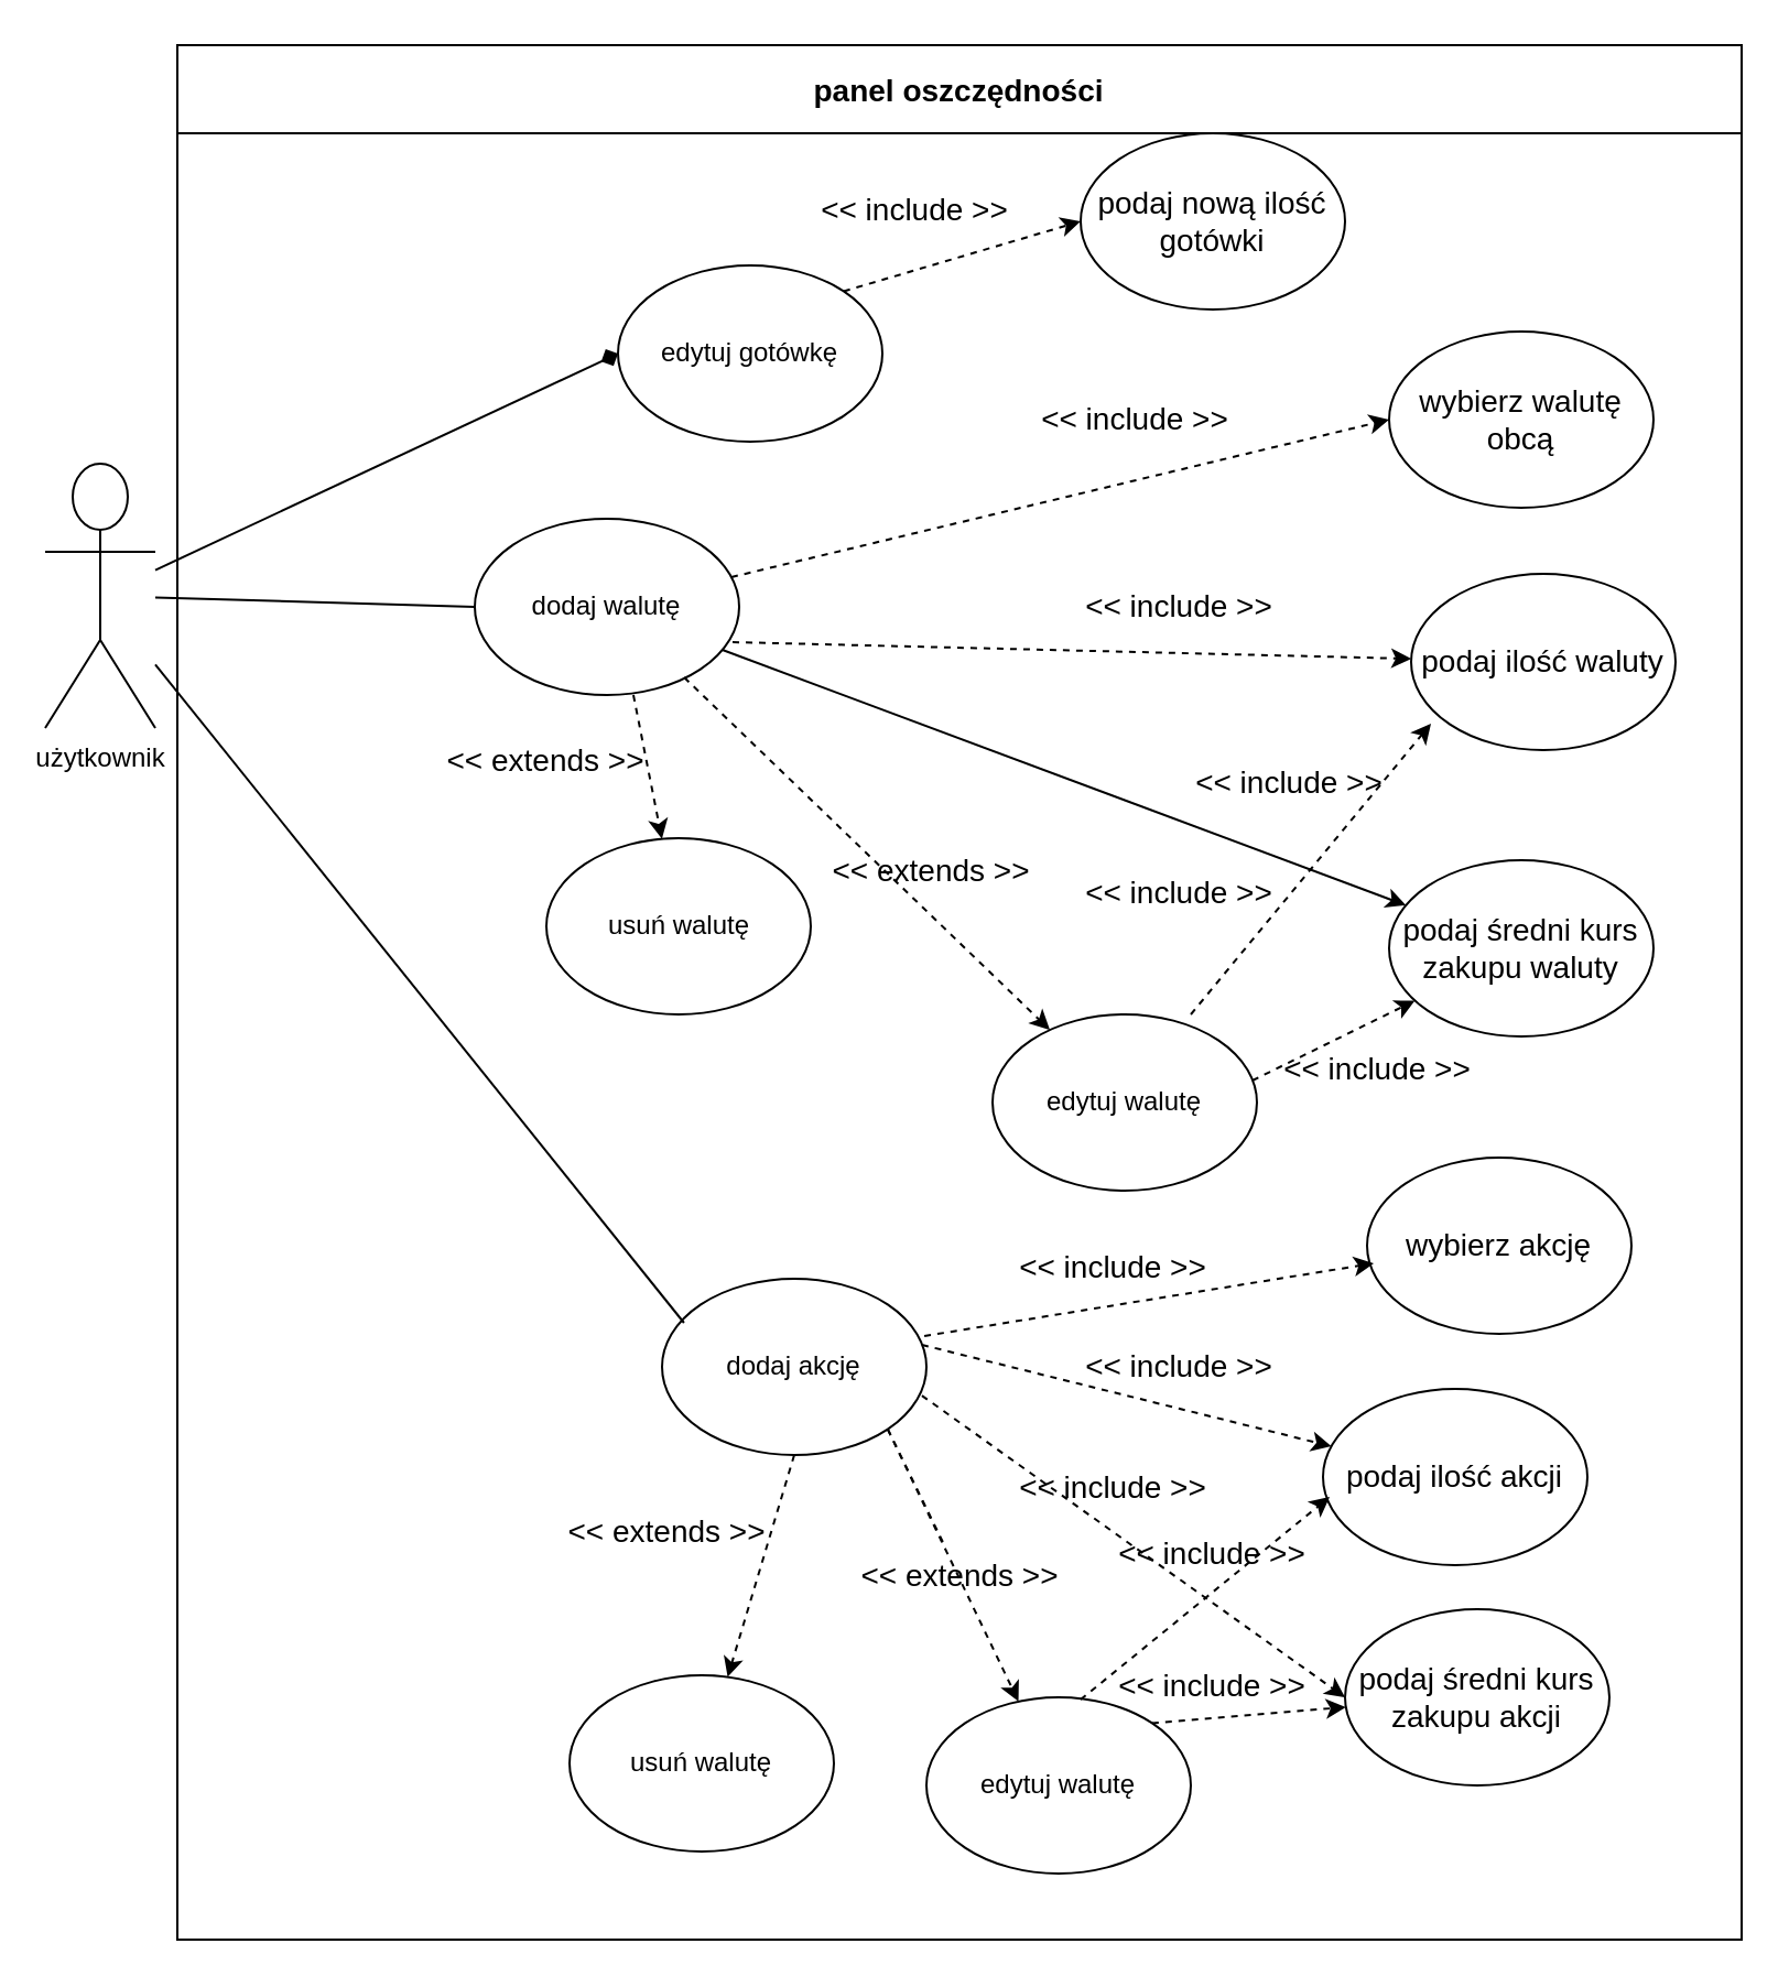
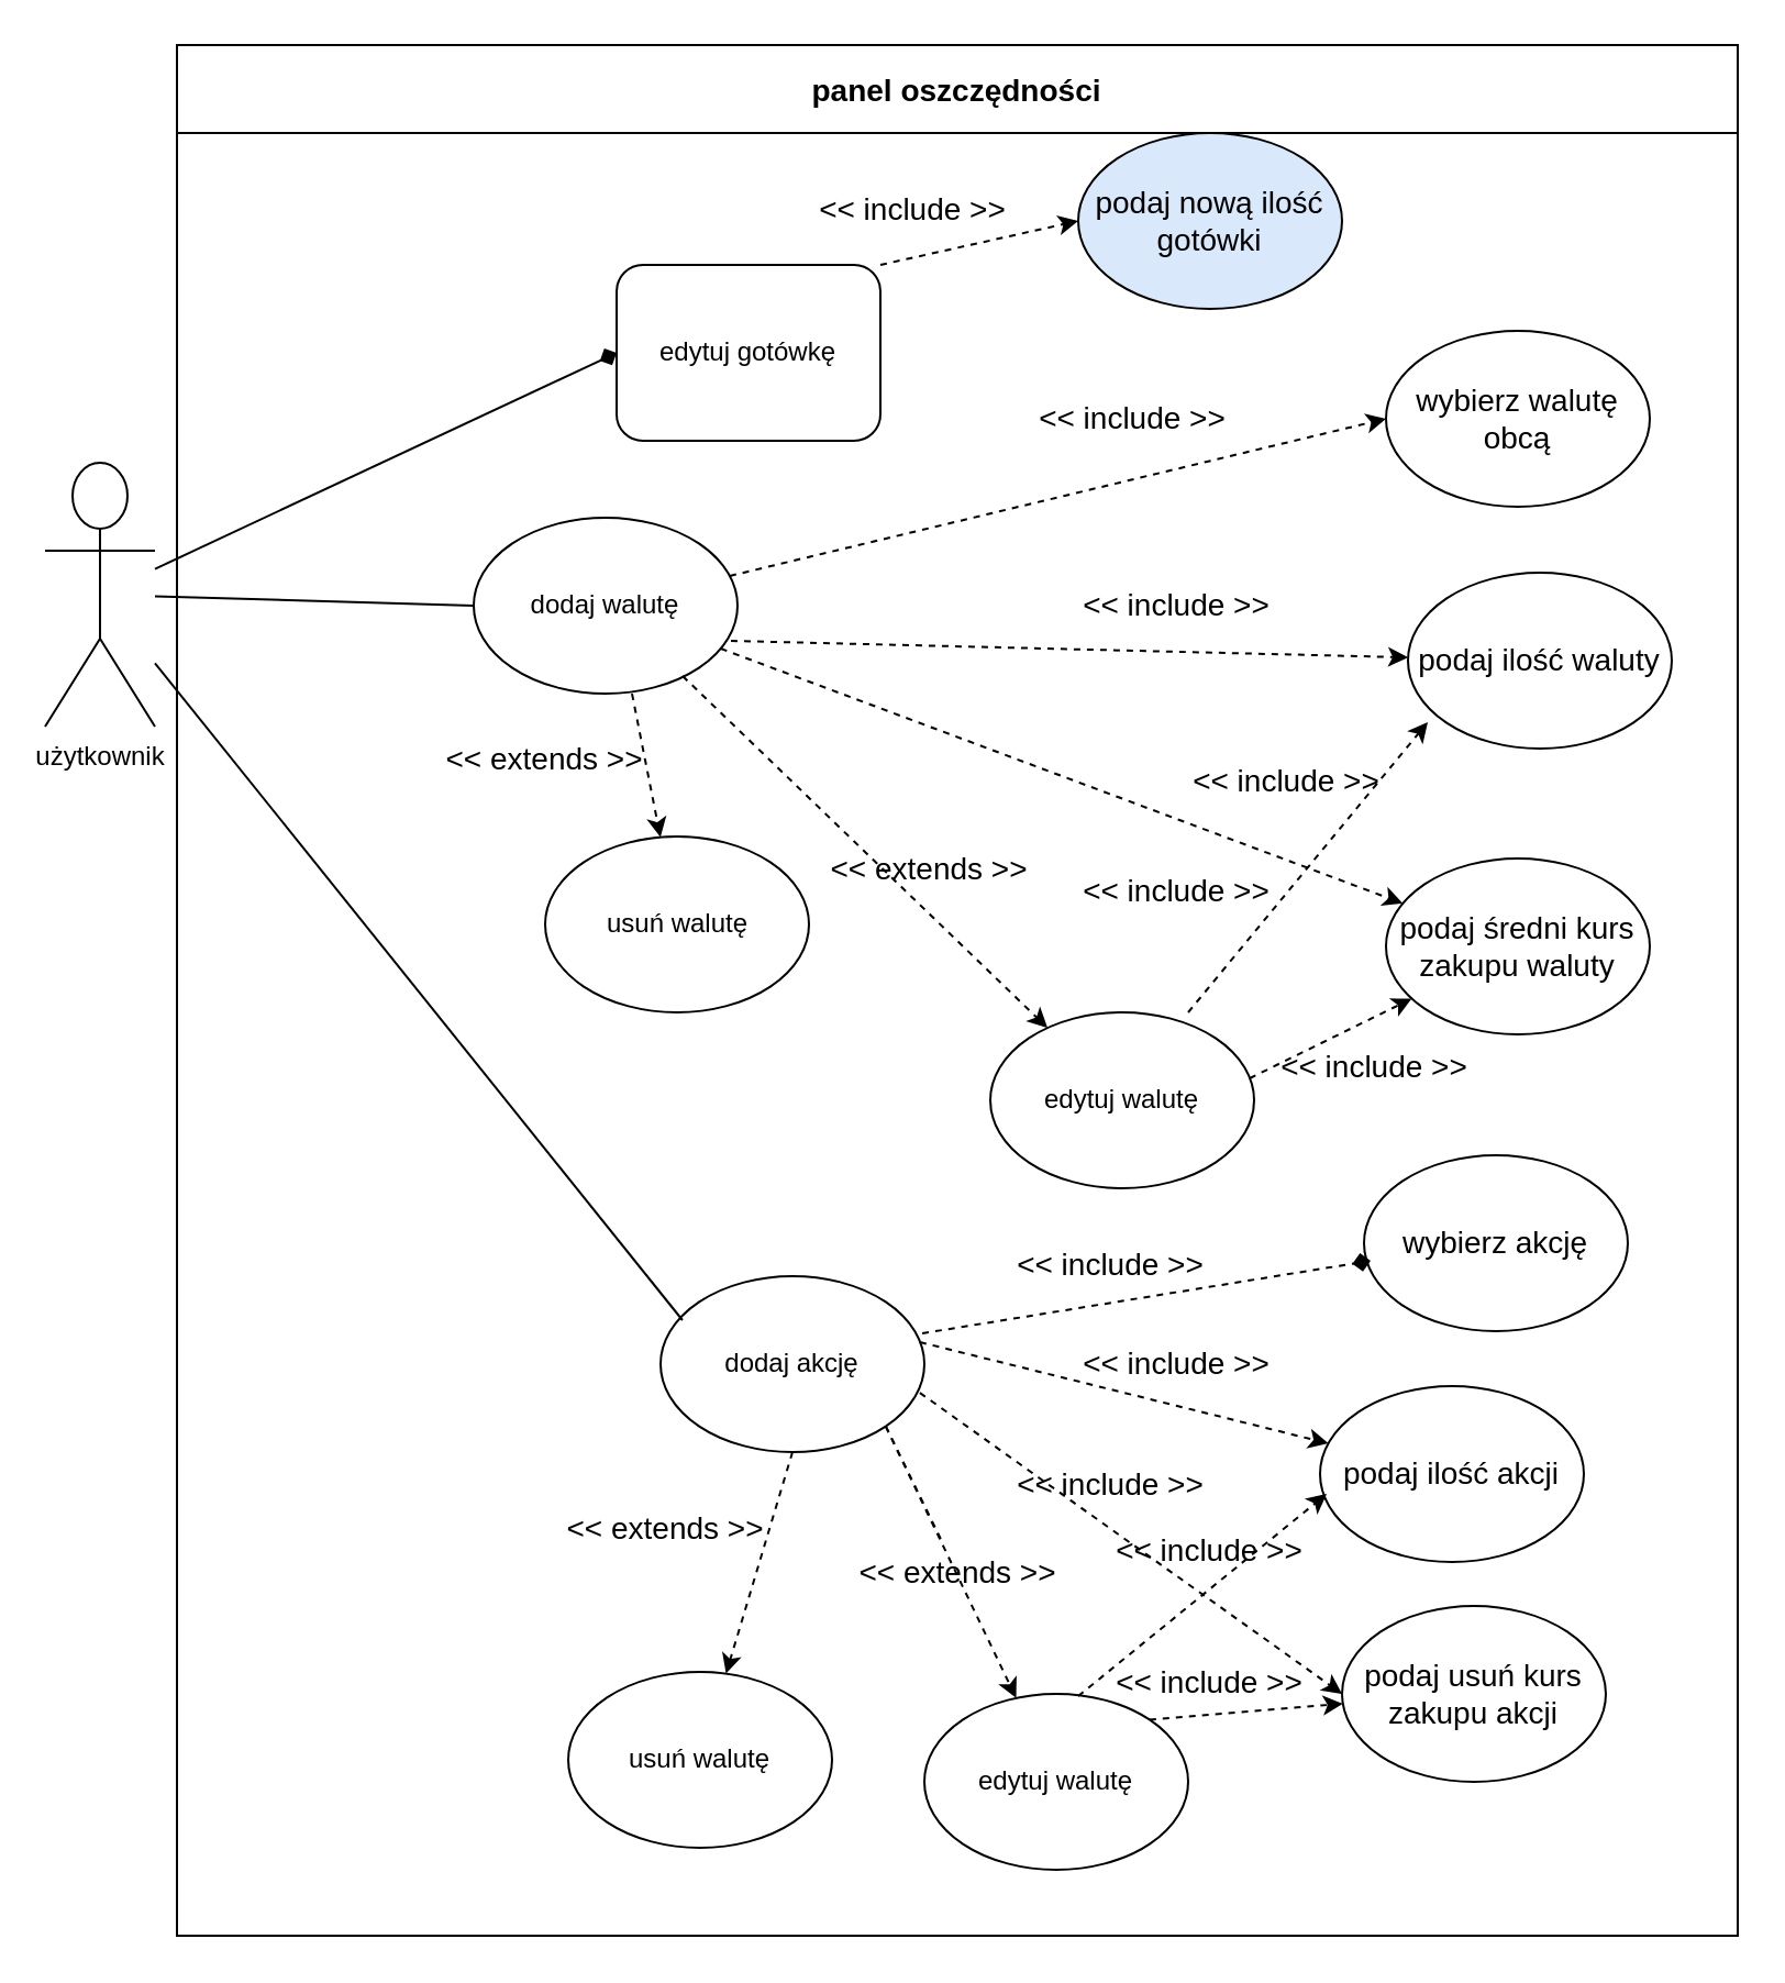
- <mxCell id="10" value="podaj nową ilość gotówki" style="ellipse;whiteSpace=wrap;html=1;fontSize=14;" vertex="1" parent="3"><mxGeometry x="410" y="40" width="120" height="80" as="geometry" /></mxCell>
+ <mxCell id="10" value="podaj nową ilość gotówki" style="ellipse;whiteSpace=wrap;html=1;fontSize=14;fillColor=#dae8fc;" vertex="1" parent="3"><mxGeometry x="410" y="40" width="120" height="80" as="geometry" /></mxCell>
- <mxCell id="5" value="edytuj gotówkę" style="ellipse;whiteSpace=wrap;html=1;" vertex="1" parent="3"><mxGeometry x="200" y="100" width="120" height="80" as="geometry" /></mxCell>
+ <mxCell id="5" value="edytuj gotówkę" style="whiteSpace=wrap;html=1;rounded=1;" vertex="1" parent="3"><mxGeometry x="200" y="100" width="120" height="80" as="geometry" /></mxCell>
- <mxCell id="13" value="" style="endArrow=classic;html=1;rounded=0;dashed=0;fontSize=14;" edge="1" parent="3" source="6" target="9"><mxGeometry width="50" height="50" relative="1" as="geometry"><mxPoint x="160" y="420" as="sourcePoint" /><mxPoint x="210" y="370" as="targetPoint" /></mxGeometry></mxCell>
+ <mxCell id="13" value="" style="endArrow=classic;html=1;rounded=0;dashed=1;fontSize=14;" edge="1" parent="3" source="6" target="9"><mxGeometry width="50" height="50" relative="1" as="geometry"><mxPoint x="160" y="420" as="sourcePoint" /><mxPoint x="210" y="370" as="targetPoint" /></mxGeometry></mxCell>
- <mxCell id="41" value="" style="endArrow=classic;html=1;rounded=0;dashed=1;fontSize=14;exitX=0.992;exitY=0.325;exitDx=0;exitDy=0;startArrow=none;exitPerimeter=0;entryX=0.025;entryY=0.6;entryDx=0;entryDy=0;entryPerimeter=0;" edge="1" parent="3" source="28" target="34"><mxGeometry width="50" height="50" relative="1" as="geometry"><mxPoint x="347.96" y="600" as="sourcePoint" /><mxPoint x="533.763" y="646.057" as="targetPoint" /></mxGeometry></mxCell>
+ <mxCell id="41" value="" style="endArrow=diamond;html=1;rounded=0;dashed=1;fontSize=14;exitX=0.992;exitY=0.325;exitDx=0;exitDy=0;startArrow=none;exitPerimeter=0;entryX=0.025;entryY=0.6;entryDx=0;entryDy=0;entryPerimeter=0;" edge="1" parent="3" source="28" target="34"><mxGeometry width="50" height="50" relative="1" as="geometry"><mxPoint x="347.96" y="600" as="sourcePoint" /><mxPoint x="533.763" y="646.057" as="targetPoint" /></mxGeometry></mxCell>
- <mxCell id="38" value="podaj średni kurs zakupu akcji" style="ellipse;whiteSpace=wrap;html=1;fontSize=14;" vertex="1" parent="3"><mxGeometry x="530" y="710" width="120" height="80" as="geometry" /></mxCell>
+ <mxCell id="38" value="podaj usuń kurs zakupu akcji" style="ellipse;whiteSpace=wrap;html=1;fontSize=14;" vertex="1" parent="3"><mxGeometry x="530" y="710" width="120" height="80" as="geometry" /></mxCell>
